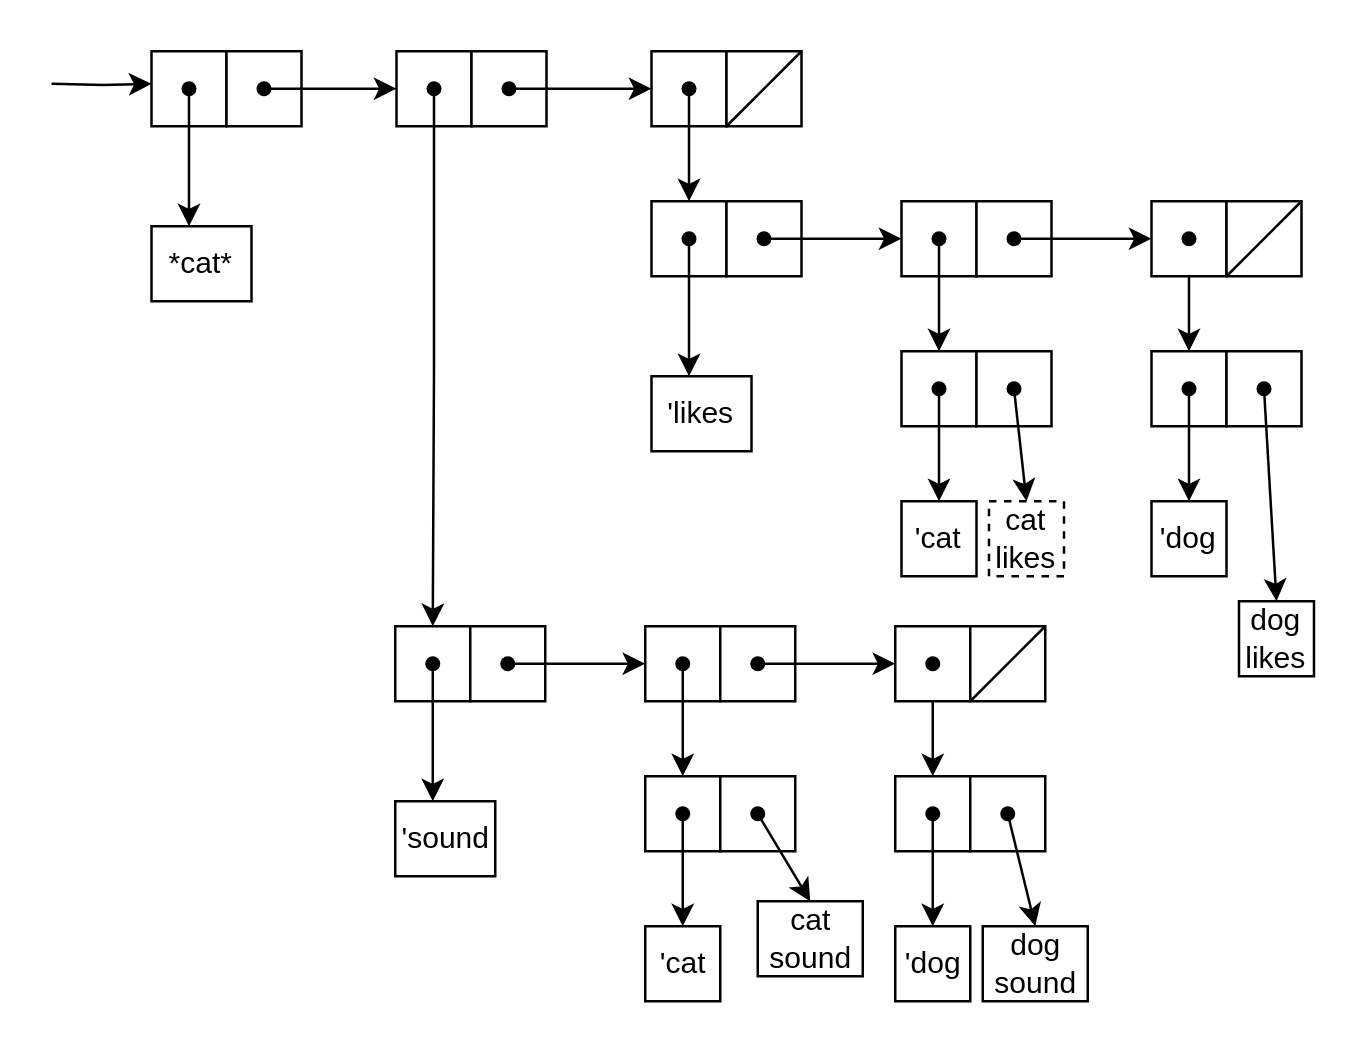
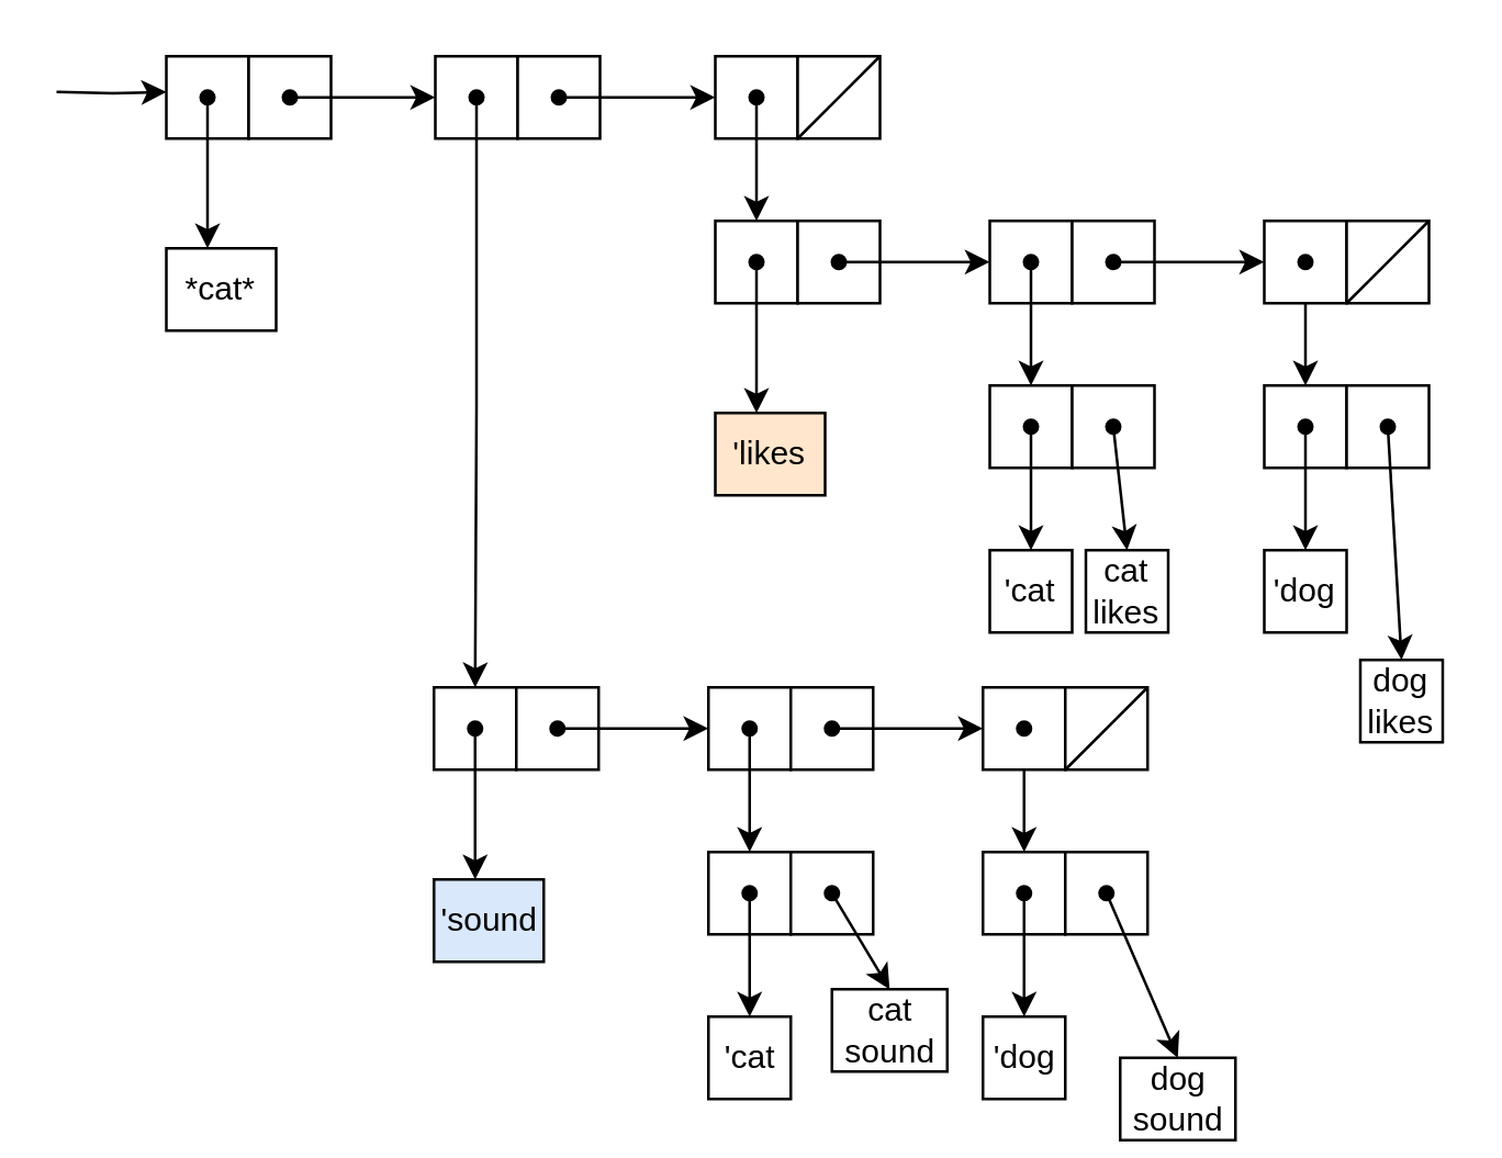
- <mxCell id="7" value="'likes" style="rounded=0;whiteSpace=wrap;html=1;" parent="1" vertex="1"><mxGeometry x="260" y="150" width="40" height="30" as="geometry" /></mxCell>
+ <mxCell id="7" value="'likes" style="rounded=0;whiteSpace=wrap;html=1;fillColor=#ffe6cc;" parent="1" vertex="1"><mxGeometry x="260" y="150" width="40" height="30" as="geometry" /></mxCell>
- <mxCell id="13" value="cat likes" style="rounded=0;whiteSpace=wrap;html=1;dashed=1;" parent="1" vertex="1"><mxGeometry x="395" y="200" width="30" height="30" as="geometry" /></mxCell>
+ <mxCell id="13" value="cat likes" style="rounded=0;whiteSpace=wrap;html=1;" parent="1" vertex="1"><mxGeometry x="395" y="200" width="30" height="30" as="geometry" /></mxCell>
- <mxCell id="43" value="'sound" style="rounded=0;whiteSpace=wrap;html=1;" vertex="1" parent="1"><mxGeometry x="157.5" y="320" width="40" height="30" as="geometry" /></mxCell>
+ <mxCell id="43" value="'sound" style="rounded=0;whiteSpace=wrap;html=1;fillColor=#dae8fc;" vertex="1" parent="1"><mxGeometry x="157.5" y="320" width="40" height="30" as="geometry" /></mxCell>
- <mxCell id="71" value="dog sound" style="rounded=0;whiteSpace=wrap;html=1;" vertex="1" parent="1"><mxGeometry x="392.5" y="370" width="42" height="30" as="geometry" /></mxCell>
+ <mxCell id="71" value="dog sound" style="rounded=0;whiteSpace=wrap;html=1;" vertex="1" parent="1"><mxGeometry x="407.5" y="385" width="42" height="30" as="geometry" /></mxCell>
